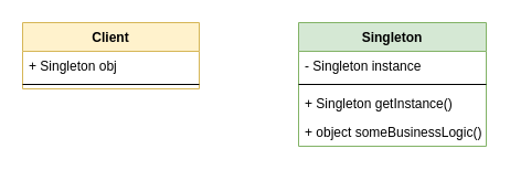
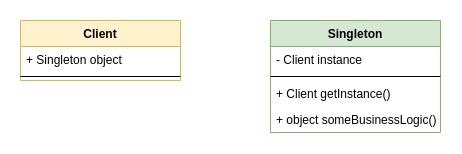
- <mxCell id="3" value="+ Singleton obj" style="text;strokeColor=none;fillColor=none;align=left;verticalAlign=top;spacingLeft=4;spacingRight=4;overflow=hidden;rotatable=0;points=[[0,0.5],[1,0.5]];portConstraint=eastwest;" vertex="1" parent="2"><mxGeometry y="26" width="160" height="26" as="geometry" /></mxCell>
+ <mxCell id="3" value="+ Singleton object" style="text;strokeColor=none;fillColor=none;align=left;verticalAlign=top;spacingLeft=4;spacingRight=4;overflow=hidden;rotatable=0;points=[[0,0.5],[1,0.5]];portConstraint=eastwest;" vertex="1" parent="2"><mxGeometry y="26" width="160" height="26" as="geometry" /></mxCell>
- <mxCell id="6" value="- Singleton instance" style="text;strokeColor=none;fillColor=none;align=left;verticalAlign=top;spacingLeft=4;spacingRight=4;overflow=hidden;rotatable=0;points=[[0,0.5],[1,0.5]];portConstraint=eastwest;" vertex="1" parent="5"><mxGeometry y="26" width="170" height="26" as="geometry" /></mxCell>
+ <mxCell id="6" value="- Client instance" style="text;strokeColor=none;fillColor=none;align=left;verticalAlign=top;spacingLeft=4;spacingRight=4;overflow=hidden;rotatable=0;points=[[0,0.5],[1,0.5]];portConstraint=eastwest;" vertex="1" parent="5"><mxGeometry y="26" width="170" height="26" as="geometry" /></mxCell>
- <mxCell id="8" value="+ Singleton getInstance()" style="text;strokeColor=none;fillColor=none;align=left;verticalAlign=top;spacingLeft=4;spacingRight=4;overflow=hidden;rotatable=0;points=[[0,0.5],[1,0.5]];portConstraint=eastwest;" vertex="1" parent="5"><mxGeometry y="60" width="170" height="26" as="geometry" /></mxCell>
+ <mxCell id="8" value="+ Client getInstance()" style="text;strokeColor=none;fillColor=none;align=left;verticalAlign=top;spacingLeft=4;spacingRight=4;overflow=hidden;rotatable=0;points=[[0,0.5],[1,0.5]];portConstraint=eastwest;" vertex="1" parent="5"><mxGeometry y="60" width="170" height="26" as="geometry" /></mxCell>
